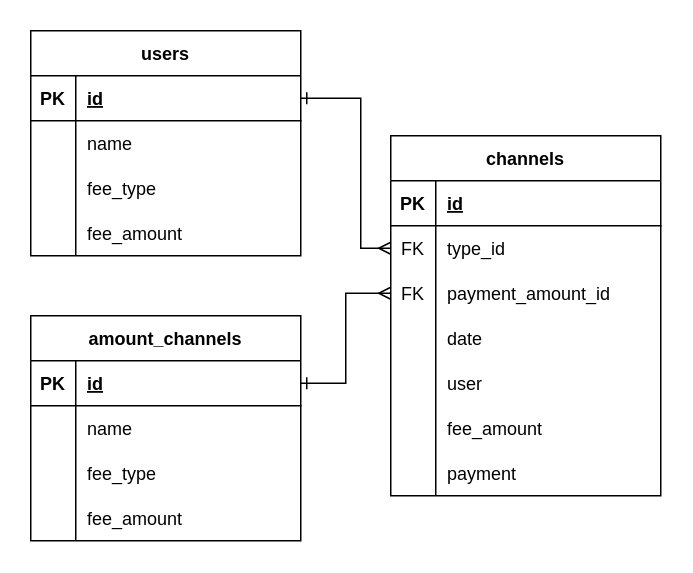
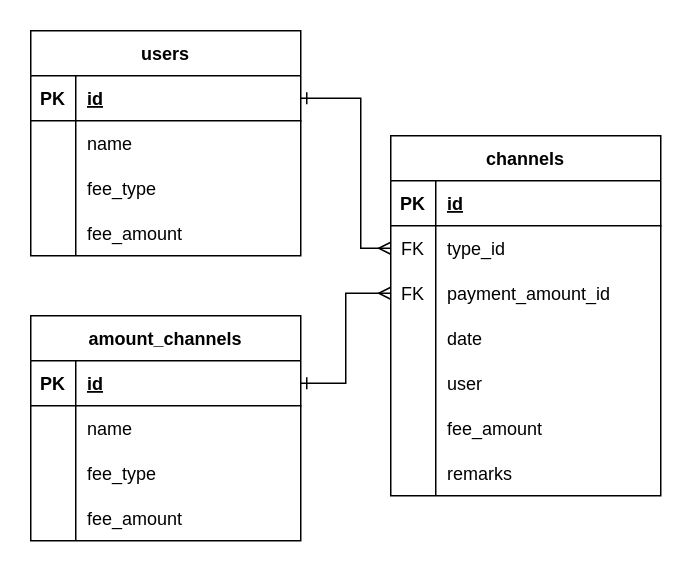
- <mxCell id="23" value="payment" style="shape=partialRectangle;connectable=0;fillColor=none;top=0;left=0;bottom=0;right=0;align=left;spacingLeft=6;overflow=hidden;" vertex="1" parent="21"><mxGeometry x="30" width="150" height="30" as="geometry"><mxRectangle width="150" height="30" as="alternateBounds" /></mxGeometry></mxCell>
+ <mxCell id="23" value="remarks" style="shape=partialRectangle;connectable=0;fillColor=none;top=0;left=0;bottom=0;right=0;align=left;spacingLeft=6;overflow=hidden;" vertex="1" parent="21"><mxGeometry x="30" width="150" height="30" as="geometry"><mxRectangle width="150" height="30" as="alternateBounds" /></mxGeometry></mxCell>
